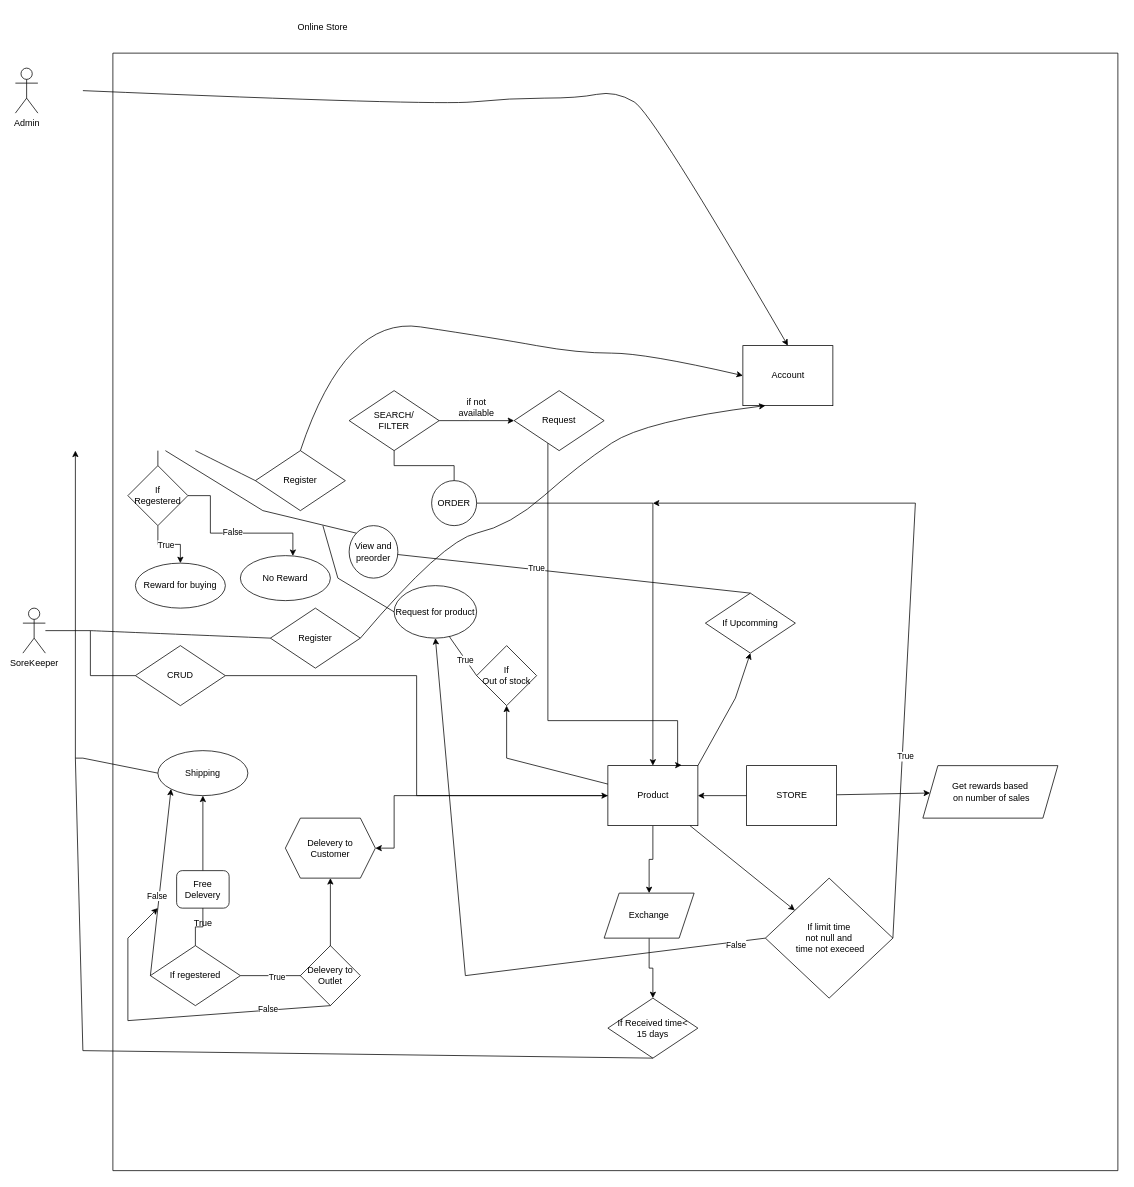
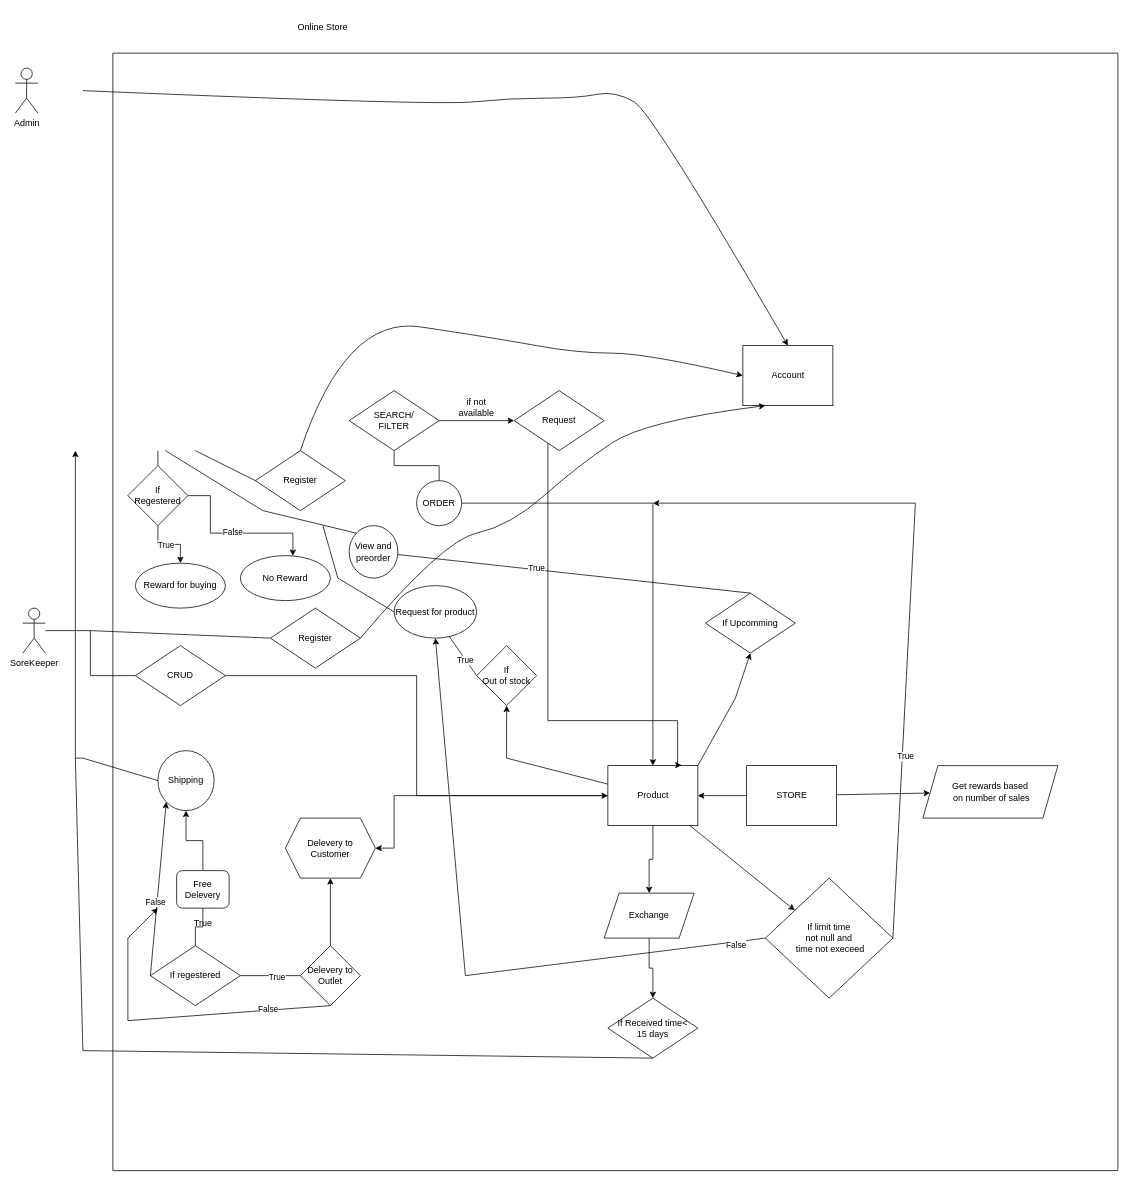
- <mxCell id="11" value="ORDER" style="ellipse;whiteSpace=wrap;html=1;aspect=fixed;" vertex="1" parent="4"><mxGeometry x="425" y="570" width="60" height="60" as="geometry" /></mxCell>
+ <mxCell id="11" value="ORDER" style="ellipse;whiteSpace=wrap;html=1;aspect=fixed;" vertex="1" parent="4"><mxGeometry x="405" y="570" width="60" height="60" as="geometry" /></mxCell>
- <mxCell id="35" value="Shipping" style="ellipse;whiteSpace=wrap;html=1;" vertex="1" parent="4"><mxGeometry x="60" y="930" width="120" height="60" as="geometry" /></mxCell>
+ <mxCell id="35" value="Shipping" style="ellipse;whiteSpace=wrap;html=1;" vertex="1" parent="4"><mxGeometry x="60" y="930" width="75" height="80" as="geometry" /></mxCell>
